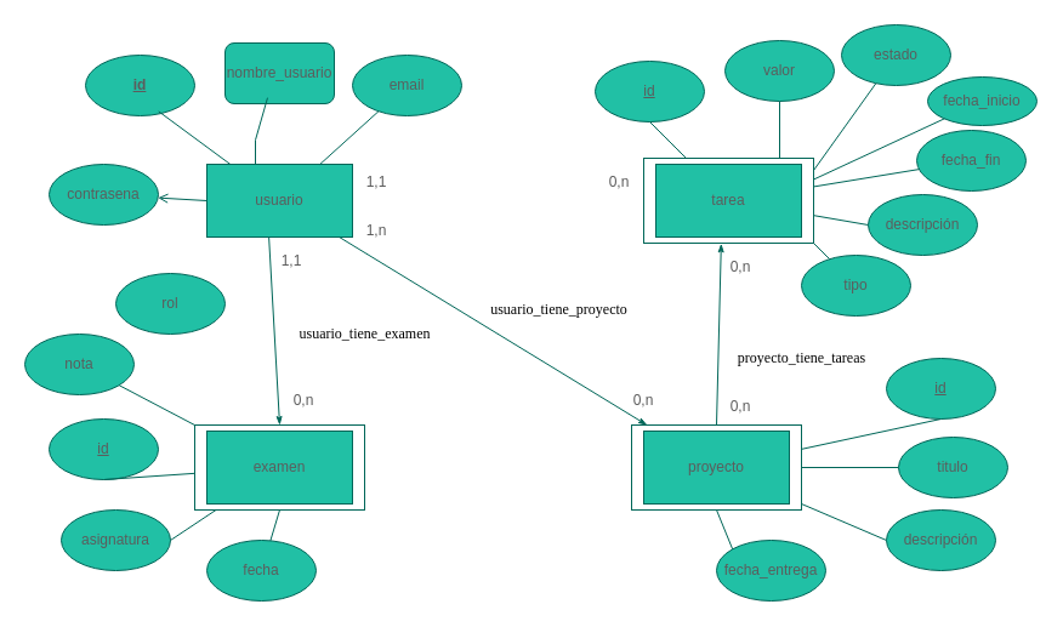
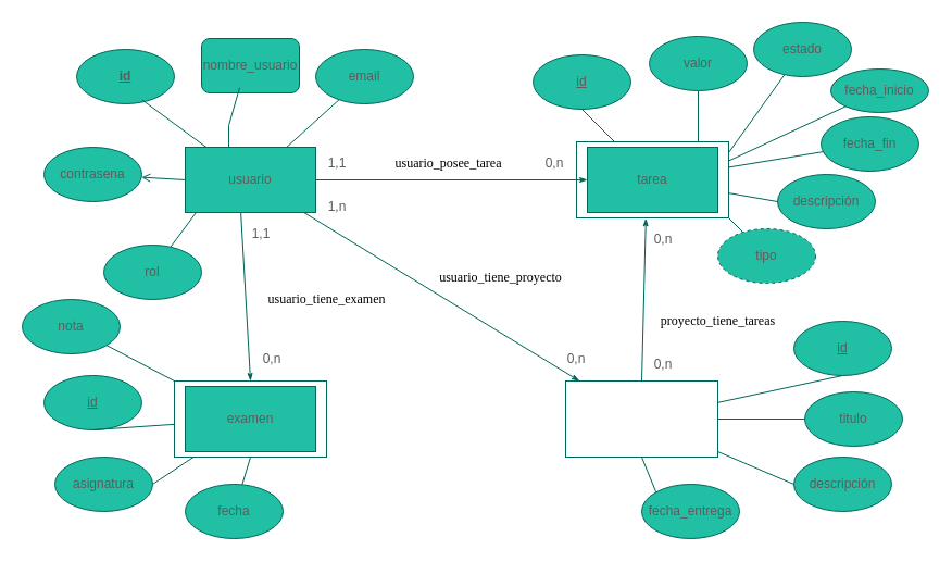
+ <mxCell id="2" value="usuario_posee_tarea" style="edgeStyle=none;rounded=0;html=1;labelBackgroundColor=none;startArrow=none;startFill=0;startSize=5;endArrow=classicThin;endFill=1;endSize=5;jettySize=auto;orthogonalLoop=1;strokeColor=#006658;strokeWidth=1;fontFamily=Verdana;fontSize=12;entryX=0;entryY=0.5;entryDx=0;entryDy=0;exitX=1;exitY=0.5;exitDx=0;exitDy=0;fontColor=default;" parent="1" source="5" target="6" edge="1"><mxGeometry x="-0.021" y="15" relative="1" as="geometry"><mxPoint x="295" y="160" as="sourcePoint" /><mxPoint x="530" y="160" as="targetPoint" /><mxPoint as="offset" /></mxGeometry></mxCell>
+ <mxCell id="17" value="" style="endArrow=none;html=1;rounded=0;exitX=0.083;exitY=1;exitDx=0;exitDy=0;exitPerimeter=0;labelBackgroundColor=none;strokeColor=#006658;fontColor=default;" parent="1" source="5" target="16" edge="1"><mxGeometry width="50" height="50" relative="1" as="geometry"><mxPoint x="180" y="175" as="sourcePoint" /><mxPoint x="140" y="173" as="targetPoint" /></mxGeometry></mxCell>
- <mxCell id="59" value="tipo" style="ellipse;whiteSpace=wrap;html=1;rounded=0;labelBackgroundColor=none;fillColor=#21C0A5;strokeColor=#006658;fontColor=#5C5C5C;" vertex="1" parent="1"><mxGeometry x="660" y="210" width="90" height="50" as="geometry" /></mxCell>
+ <mxCell id="59" value="tipo" style="ellipse;whiteSpace=wrap;html=1;rounded=0;labelBackgroundColor=none;fillColor=#21C0A5;strokeColor=#006658;fontColor=#5C5C5C;dashed=1;" vertex="1" parent="1"><mxGeometry x="660" y="210" width="90" height="50" as="geometry" /></mxCell>
- <mxCell id="35" value="proyecto" style="rounded=0;whiteSpace=wrap;html=1;labelBackgroundColor=none;fillColor=#21C0A5;strokeColor=#006658;fontColor=#5C5C5C;" parent="1" vertex="1"><mxGeometry x="530" y="355" width="120" height="60" as="geometry" /></mxCell>
